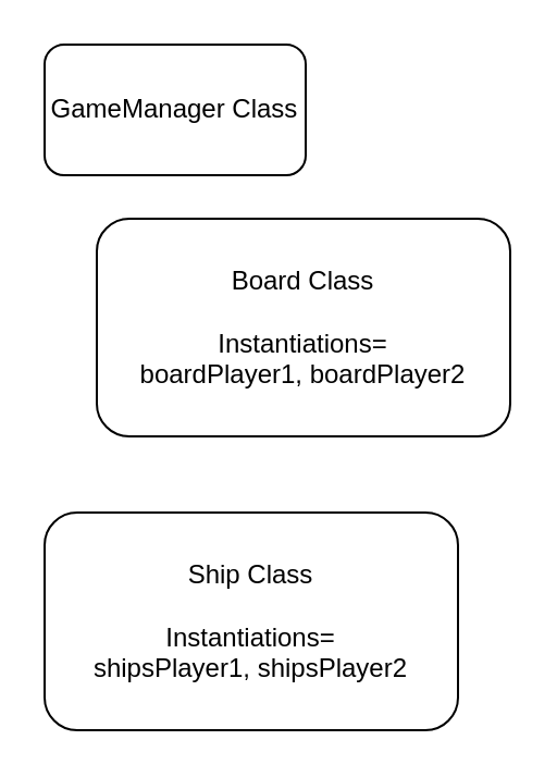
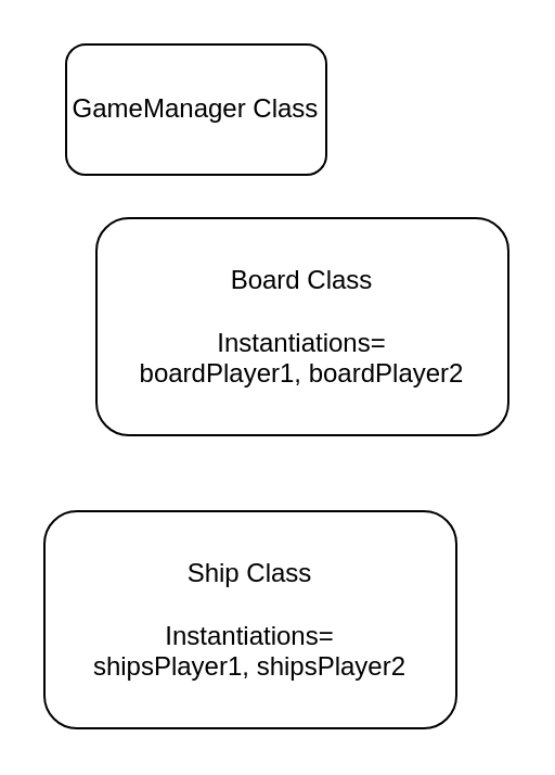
- <mxCell id="2" value="GameManager Class" style="rounded=1;whiteSpace=wrap;html=1;" vertex="1" parent="1"><mxGeometry x="20" y="20" width="120" height="60" as="geometry" /></mxCell>
+ <mxCell id="2" value="GameManager Class" style="rounded=1;whiteSpace=wrap;html=1;" vertex="1" parent="1"><mxGeometry x="30" y="20" width="120" height="60" as="geometry" /></mxCell>
